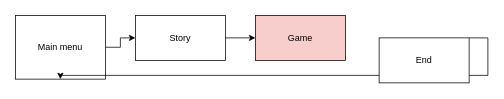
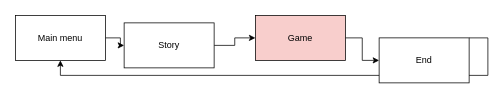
- <mxCell id="5" value="Story" style="rounded=0;whiteSpace=wrap;html=1;" vertex="1" parent="1"><mxGeometry x="180" y="20" width="120" height="60" as="geometry" /></mxCell>
+ <mxCell id="5" value="Story" style="rounded=0;whiteSpace=wrap;html=1;" vertex="1" parent="1"><mxGeometry x="165" y="30" width="120" height="60" as="geometry" /></mxCell>
- <mxCell id="3" value="Main menu" style="rounded=0;whiteSpace=wrap;html=1;" vertex="1" parent="1"><mxGeometry x="20" y="20" width="120" height="85" as="geometry" /></mxCell>
+ <mxCell id="3" value="Main menu" style="rounded=0;whiteSpace=wrap;html=1;" vertex="1" parent="1"><mxGeometry x="20" y="20" width="120" height="60" as="geometry" /></mxCell>
+ <mxCell id="6" style="edgeStyle=orthogonalEdgeStyle;rounded=0;orthogonalLoop=1;jettySize=auto;html=1;entryX=0;entryY=0.5;entryDx=0;entryDy=0;" edge="1" parent="1" source="7" target="9"><mxGeometry relative="1" as="geometry" /></mxCell>
